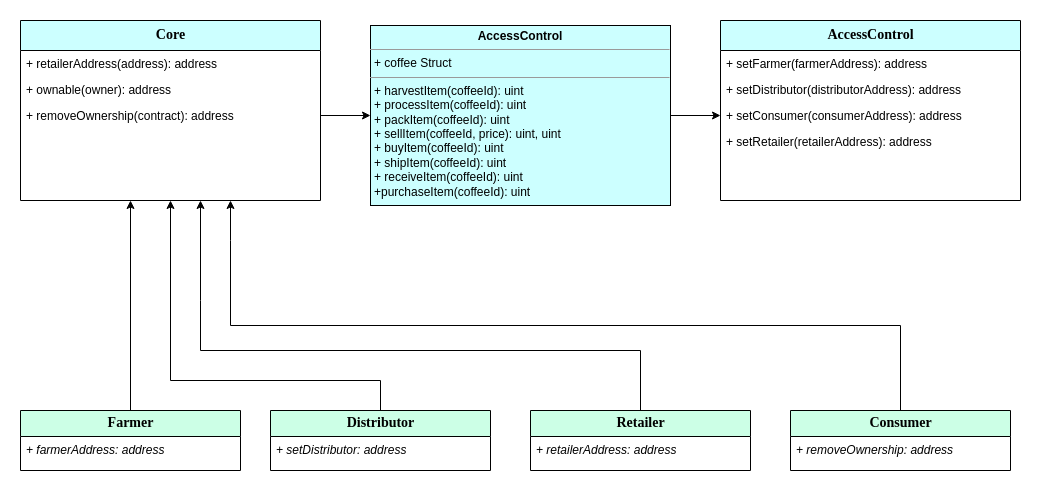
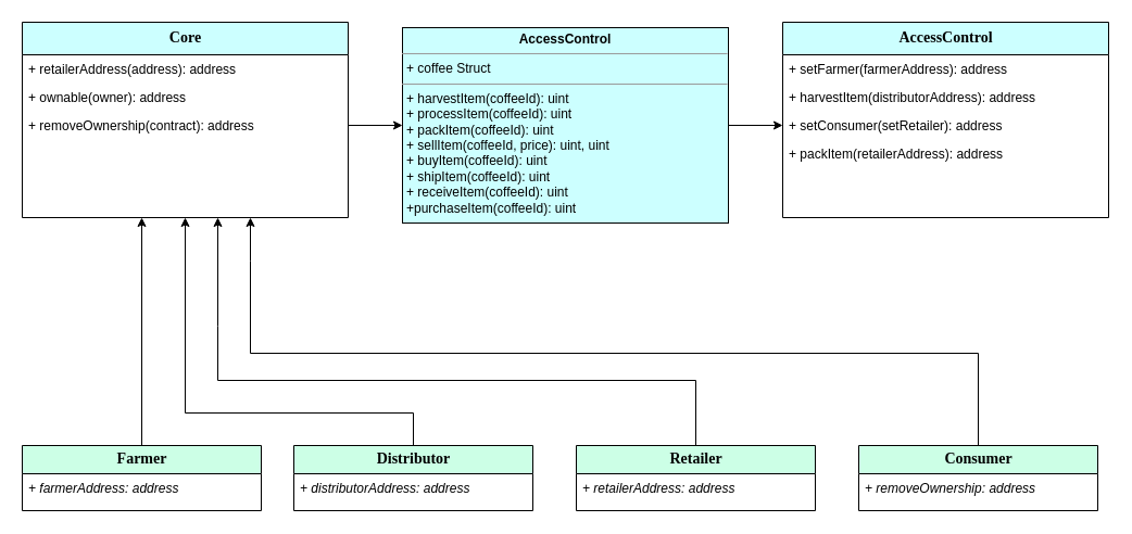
- <mxCell id="8" value="+ setDistributor(distributorAddress): address" style="text;html=1;strokeColor=none;fillColor=none;align=left;verticalAlign=top;spacingLeft=4;spacingRight=4;whiteSpace=wrap;overflow=hidden;rotatable=0;points=[[0,0.5],[1,0.5]];portConstraint=eastwest;" vertex="1" parent="6"><mxGeometry y="56" width="300" height="26" as="geometry" /></mxCell>
+ <mxCell id="8" value="+ harvestItem(distributorAddress): address" style="text;html=1;strokeColor=none;fillColor=none;align=left;verticalAlign=top;spacingLeft=4;spacingRight=4;whiteSpace=wrap;overflow=hidden;rotatable=0;points=[[0,0.5],[1,0.5]];portConstraint=eastwest;" vertex="1" parent="6"><mxGeometry y="56" width="300" height="26" as="geometry" /></mxCell>
- <mxCell id="9" value="+ setConsumer(consumerAddress): address" style="text;html=1;strokeColor=none;fillColor=none;align=left;verticalAlign=top;spacingLeft=4;spacingRight=4;whiteSpace=wrap;overflow=hidden;rotatable=0;points=[[0,0.5],[1,0.5]];portConstraint=eastwest;" vertex="1" parent="6"><mxGeometry y="82" width="300" height="26" as="geometry" /></mxCell>
+ <mxCell id="9" value="+ setConsumer(setRetailer): address" style="text;html=1;strokeColor=none;fillColor=none;align=left;verticalAlign=top;spacingLeft=4;spacingRight=4;whiteSpace=wrap;overflow=hidden;rotatable=0;points=[[0,0.5],[1,0.5]];portConstraint=eastwest;" vertex="1" parent="6"><mxGeometry y="82" width="300" height="26" as="geometry" /></mxCell>
- <mxCell id="10" value="+ setRetailer(retailerAddress): address" style="text;html=1;strokeColor=none;fillColor=none;align=left;verticalAlign=top;spacingLeft=4;spacingRight=4;whiteSpace=wrap;overflow=hidden;rotatable=0;points=[[0,0.5],[1,0.5]];portConstraint=eastwest;" vertex="1" parent="6"><mxGeometry y="108" width="300" height="26" as="geometry" /></mxCell>
+ <mxCell id="10" value="+ packItem(retailerAddress): address" style="text;html=1;strokeColor=none;fillColor=none;align=left;verticalAlign=top;spacingLeft=4;spacingRight=4;whiteSpace=wrap;overflow=hidden;rotatable=0;points=[[0,0.5],[1,0.5]];portConstraint=eastwest;" vertex="1" parent="6"><mxGeometry y="108" width="300" height="26" as="geometry" /></mxCell>
- <mxCell id="19" value="&lt;i&gt;+ setDistributor: address&lt;/i&gt;" style="text;html=1;strokeColor=none;fillColor=none;align=left;verticalAlign=top;spacingLeft=4;spacingRight=4;whiteSpace=wrap;overflow=hidden;rotatable=0;points=[[0,0.5],[1,0.5]];portConstraint=eastwest;" vertex="1" parent="18"><mxGeometry y="26" width="220" height="26" as="geometry" /></mxCell>
+ <mxCell id="19" value="&lt;i&gt;+ distributorAddress: address&lt;/i&gt;" style="text;html=1;strokeColor=none;fillColor=none;align=left;verticalAlign=top;spacingLeft=4;spacingRight=4;whiteSpace=wrap;overflow=hidden;rotatable=0;points=[[0,0.5],[1,0.5]];portConstraint=eastwest;" vertex="1" parent="18"><mxGeometry y="26" width="220" height="26" as="geometry" /></mxCell>
